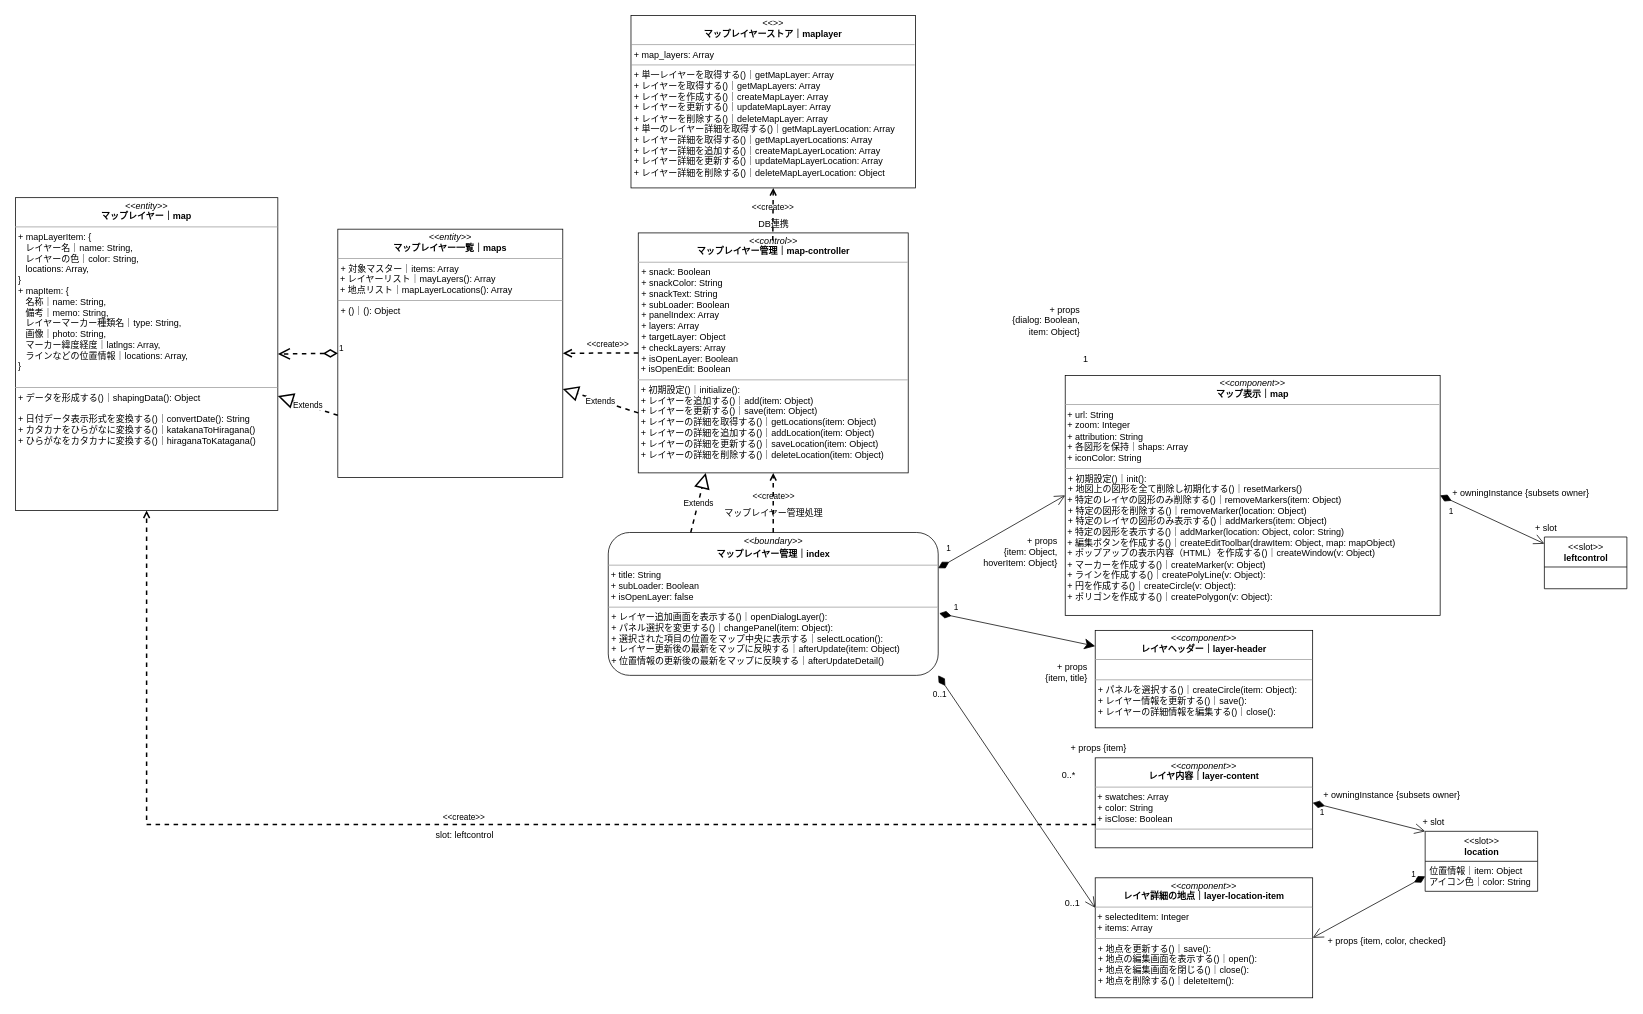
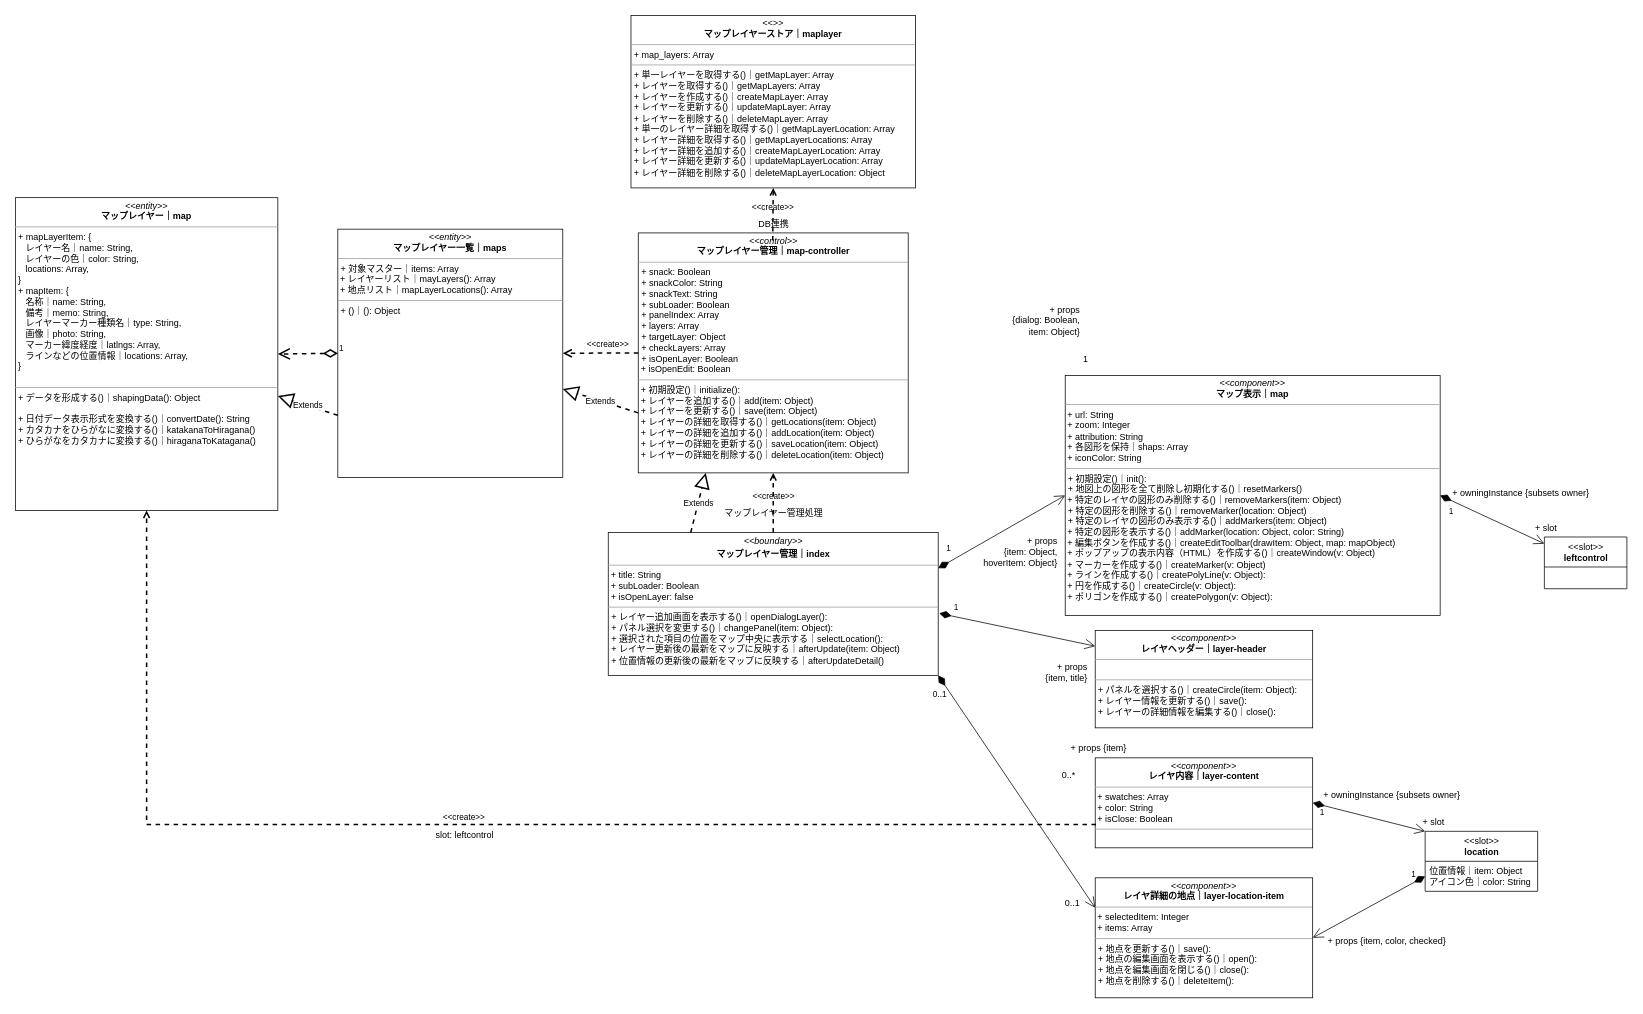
- <mxCell id="6" value="&lt;p style=&quot;margin:0px;margin-top:4px;text-align:center;&quot;&gt;&lt;i&gt;&amp;lt;&amp;lt;boundary&amp;gt;&amp;gt;&lt;/i&gt;&lt;b&gt;&lt;br&gt;&lt;/b&gt;&lt;/p&gt;&lt;p style=&quot;margin:0px;margin-top:4px;text-align:center;&quot;&gt;&lt;b&gt;マップレイヤー管理｜index&lt;/b&gt;&lt;/p&gt;&lt;hr size=&quot;1&quot;&gt;&lt;div&gt;&amp;nbsp;+ title: String&lt;/div&gt;&lt;div&gt;&lt;span style=&quot;background-color: initial;&quot;&gt;&amp;nbsp;+ subLoader: Boolean&lt;/span&gt;&lt;/div&gt;&lt;div&gt;&lt;span style=&quot;background-color: initial;&quot;&gt;&amp;nbsp;+ isOpenLayer: false&lt;/span&gt;&lt;/div&gt;&lt;hr size=&quot;1&quot;&gt;&lt;p style=&quot;margin:0px;margin-left:4px;&quot;&gt;+ レイヤー追加画面を表示する()｜openDialogLayer():&amp;nbsp;&lt;span style=&quot;background-color: initial;&quot;&gt;&lt;br&gt;&lt;/span&gt;&lt;/p&gt;&lt;p style=&quot;margin:0px;margin-left:4px;&quot;&gt;+ パネル選択を変更する()｜changePanel(item: Object):&amp;nbsp;&lt;br&gt;&lt;/p&gt;&lt;p style=&quot;margin:0px;margin-left:4px;&quot;&gt;+ 選択された項目の位置をマップ中央に表示する｜selectLocation():&amp;nbsp;&lt;/p&gt;&lt;p style=&quot;margin:0px;margin-left:4px;&quot;&gt;+ レイヤー更新後の最新をマップに反映する｜afterUpdate(item: Object)&lt;/p&gt;&lt;p style=&quot;margin:0px;margin-left:4px;&quot;&gt;+ 位置情報の更新後の最新をマップに反映する｜afterUpdateDetail()&lt;br&gt;&lt;/p&gt;&lt;p style=&quot;margin:0px;margin-left:4px;&quot;&gt;&lt;/p&gt;" style="verticalAlign=top;align=left;overflow=fill;fontSize=12;fontFamily=Helvetica;html=1;rounded=1;" parent="1" vertex="1"><mxGeometry x="810.63" y="709.5" width="440" height="190.5" as="geometry" /></mxCell>
+ <mxCell id="6" value="&lt;p style=&quot;margin:0px;margin-top:4px;text-align:center;&quot;&gt;&lt;i&gt;&amp;lt;&amp;lt;boundary&amp;gt;&amp;gt;&lt;/i&gt;&lt;b&gt;&lt;br&gt;&lt;/b&gt;&lt;/p&gt;&lt;p style=&quot;margin:0px;margin-top:4px;text-align:center;&quot;&gt;&lt;b&gt;マップレイヤー管理｜index&lt;/b&gt;&lt;/p&gt;&lt;hr size=&quot;1&quot;&gt;&lt;div&gt;&amp;nbsp;+ title: String&lt;/div&gt;&lt;div&gt;&lt;span style=&quot;background-color: initial;&quot;&gt;&amp;nbsp;+ subLoader: Boolean&lt;/span&gt;&lt;/div&gt;&lt;div&gt;&lt;span style=&quot;background-color: initial;&quot;&gt;&amp;nbsp;+ isOpenLayer: false&lt;/span&gt;&lt;/div&gt;&lt;hr size=&quot;1&quot;&gt;&lt;p style=&quot;margin:0px;margin-left:4px;&quot;&gt;+ レイヤー追加画面を表示する()｜openDialogLayer():&amp;nbsp;&lt;span style=&quot;background-color: initial;&quot;&gt;&lt;br&gt;&lt;/span&gt;&lt;/p&gt;&lt;p style=&quot;margin:0px;margin-left:4px;&quot;&gt;+ パネル選択を変更する()｜changePanel(item: Object):&amp;nbsp;&lt;br&gt;&lt;/p&gt;&lt;p style=&quot;margin:0px;margin-left:4px;&quot;&gt;+ 選択された項目の位置をマップ中央に表示する｜selectLocation():&amp;nbsp;&lt;/p&gt;&lt;p style=&quot;margin:0px;margin-left:4px;&quot;&gt;+ レイヤー更新後の最新をマップに反映する｜afterUpdate(item: Object)&lt;/p&gt;&lt;p style=&quot;margin:0px;margin-left:4px;&quot;&gt;+ 位置情報の更新後の最新をマップに反映する｜afterUpdateDetail()&lt;br&gt;&lt;/p&gt;&lt;p style=&quot;margin:0px;margin-left:4px;&quot;&gt;&lt;/p&gt;" style="verticalAlign=top;align=left;overflow=fill;fontSize=12;fontFamily=Helvetica;html=1;" parent="1" vertex="1"><mxGeometry x="810.63" y="709.5" width="440" height="190.5" as="geometry" /></mxCell>
- <mxCell id="21" value="1" style="endArrow=classic;html=1;endSize=12;startArrow=diamondThin;startSize=14;startFill=1;align=left;verticalAlign=bottom;rounded=0;exitX=1.003;exitY=0.566;exitDx=0;exitDy=0;entryX=0;entryY=0.162;entryDx=0;entryDy=0;exitPerimeter=0;entryPerimeter=0;" parent="1" source="6" target="7" edge="1"><mxGeometry x="-0.83" y="2" relative="1" as="geometry"><mxPoint x="1140.938" y="884" as="sourcePoint" /><mxPoint x="1130" y="1065" as="targetPoint" /><mxPoint as="offset" /></mxGeometry></mxCell>
+ <mxCell id="21" value="1" style="endArrow=open;html=1;endSize=12;startArrow=diamondThin;startSize=14;startFill=1;align=left;verticalAlign=bottom;rounded=0;exitX=1.003;exitY=0.566;exitDx=0;exitDy=0;entryX=0;entryY=0.162;entryDx=0;entryDy=0;exitPerimeter=0;entryPerimeter=0;" parent="1" source="6" target="7" edge="1"><mxGeometry x="-0.83" y="2" relative="1" as="geometry"><mxPoint x="1140.938" y="884" as="sourcePoint" /><mxPoint x="1130" y="1065" as="targetPoint" /><mxPoint as="offset" /></mxGeometry></mxCell>
